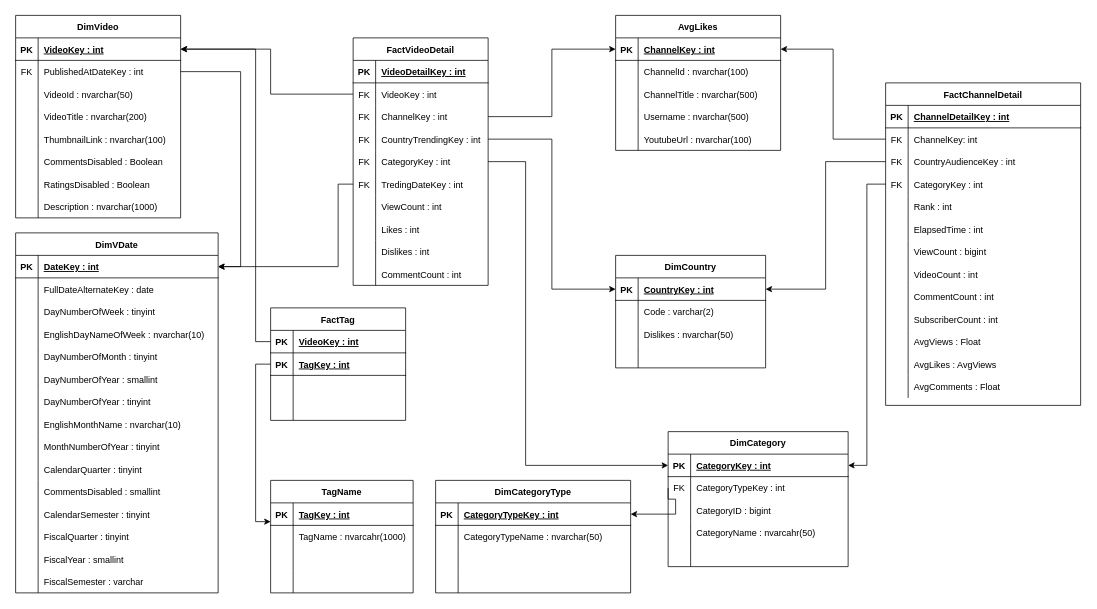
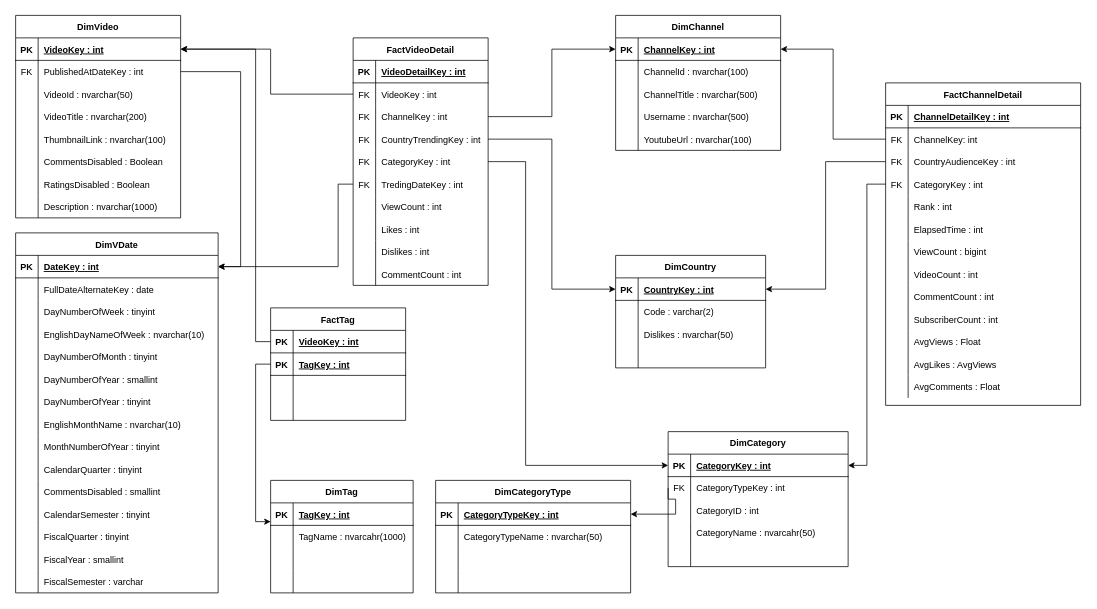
- <mxCell id="58" value="AvgLikes" style="shape=table;startSize=30;container=1;collapsible=1;childLayout=tableLayout;fixedRows=1;rowLines=0;fontStyle=1;align=center;resizeLast=1;" parent="1" vertex="1"><mxGeometry x="820" y="20" width="220" height="180" as="geometry" /></mxCell>
+ <mxCell id="58" value="DimChannel" style="shape=table;startSize=30;container=1;collapsible=1;childLayout=tableLayout;fixedRows=1;rowLines=0;fontStyle=1;align=center;resizeLast=1;" parent="1" vertex="1"><mxGeometry x="820" y="20" width="220" height="180" as="geometry" /></mxCell>
- <mxCell id="74" value="TagName" style="shape=table;startSize=30;container=1;collapsible=1;childLayout=tableLayout;fixedRows=1;rowLines=0;fontStyle=1;align=center;resizeLast=1;" parent="1" vertex="1"><mxGeometry x="360" y="640" width="190" height="150" as="geometry" /></mxCell>
+ <mxCell id="74" value="DimTag" style="shape=table;startSize=30;container=1;collapsible=1;childLayout=tableLayout;fixedRows=1;rowLines=0;fontStyle=1;align=center;resizeLast=1;" parent="1" vertex="1"><mxGeometry x="360" y="640" width="190" height="150" as="geometry" /></mxCell>
- <mxCell id="124" value="CategoryID : bigint" style="shape=partialRectangle;connectable=0;fillColor=none;top=0;left=0;bottom=0;right=0;align=left;spacingLeft=6;overflow=hidden;" parent="122" vertex="1"><mxGeometry x="30" width="210" height="30" as="geometry"><mxRectangle width="210" height="30" as="alternateBounds" /></mxGeometry></mxCell>
+ <mxCell id="124" value="CategoryID : int" style="shape=partialRectangle;connectable=0;fillColor=none;top=0;left=0;bottom=0;right=0;align=left;spacingLeft=6;overflow=hidden;" parent="122" vertex="1"><mxGeometry x="30" width="210" height="30" as="geometry"><mxRectangle width="210" height="30" as="alternateBounds" /></mxGeometry></mxCell>
